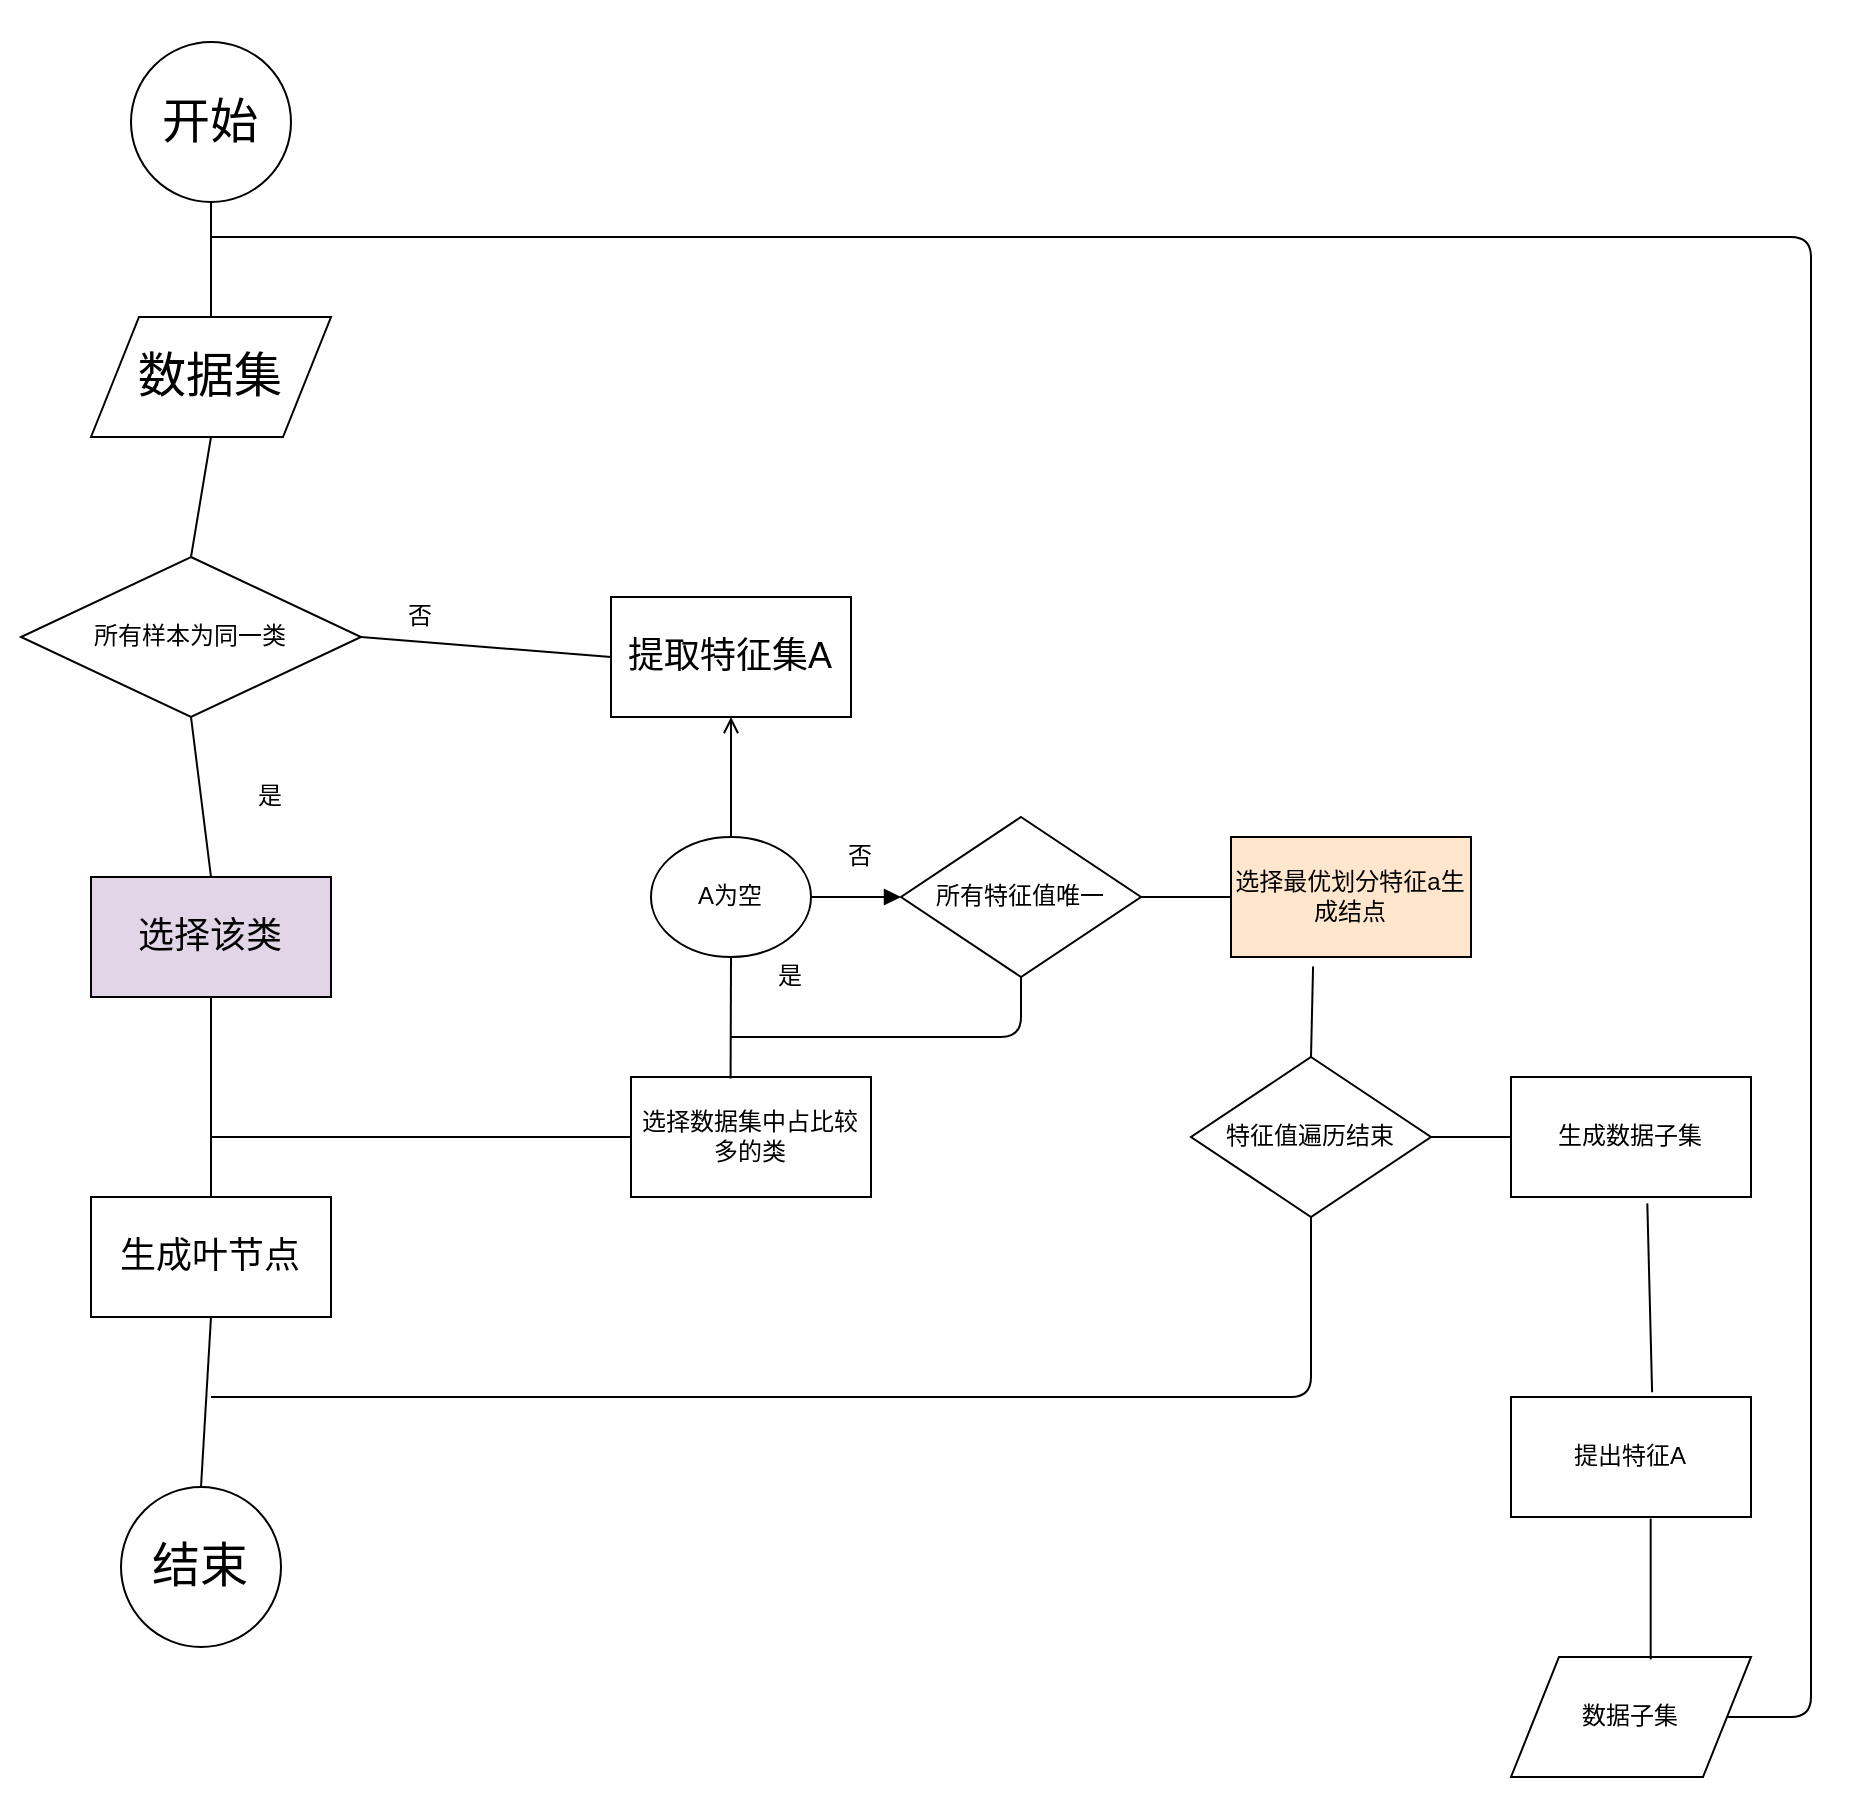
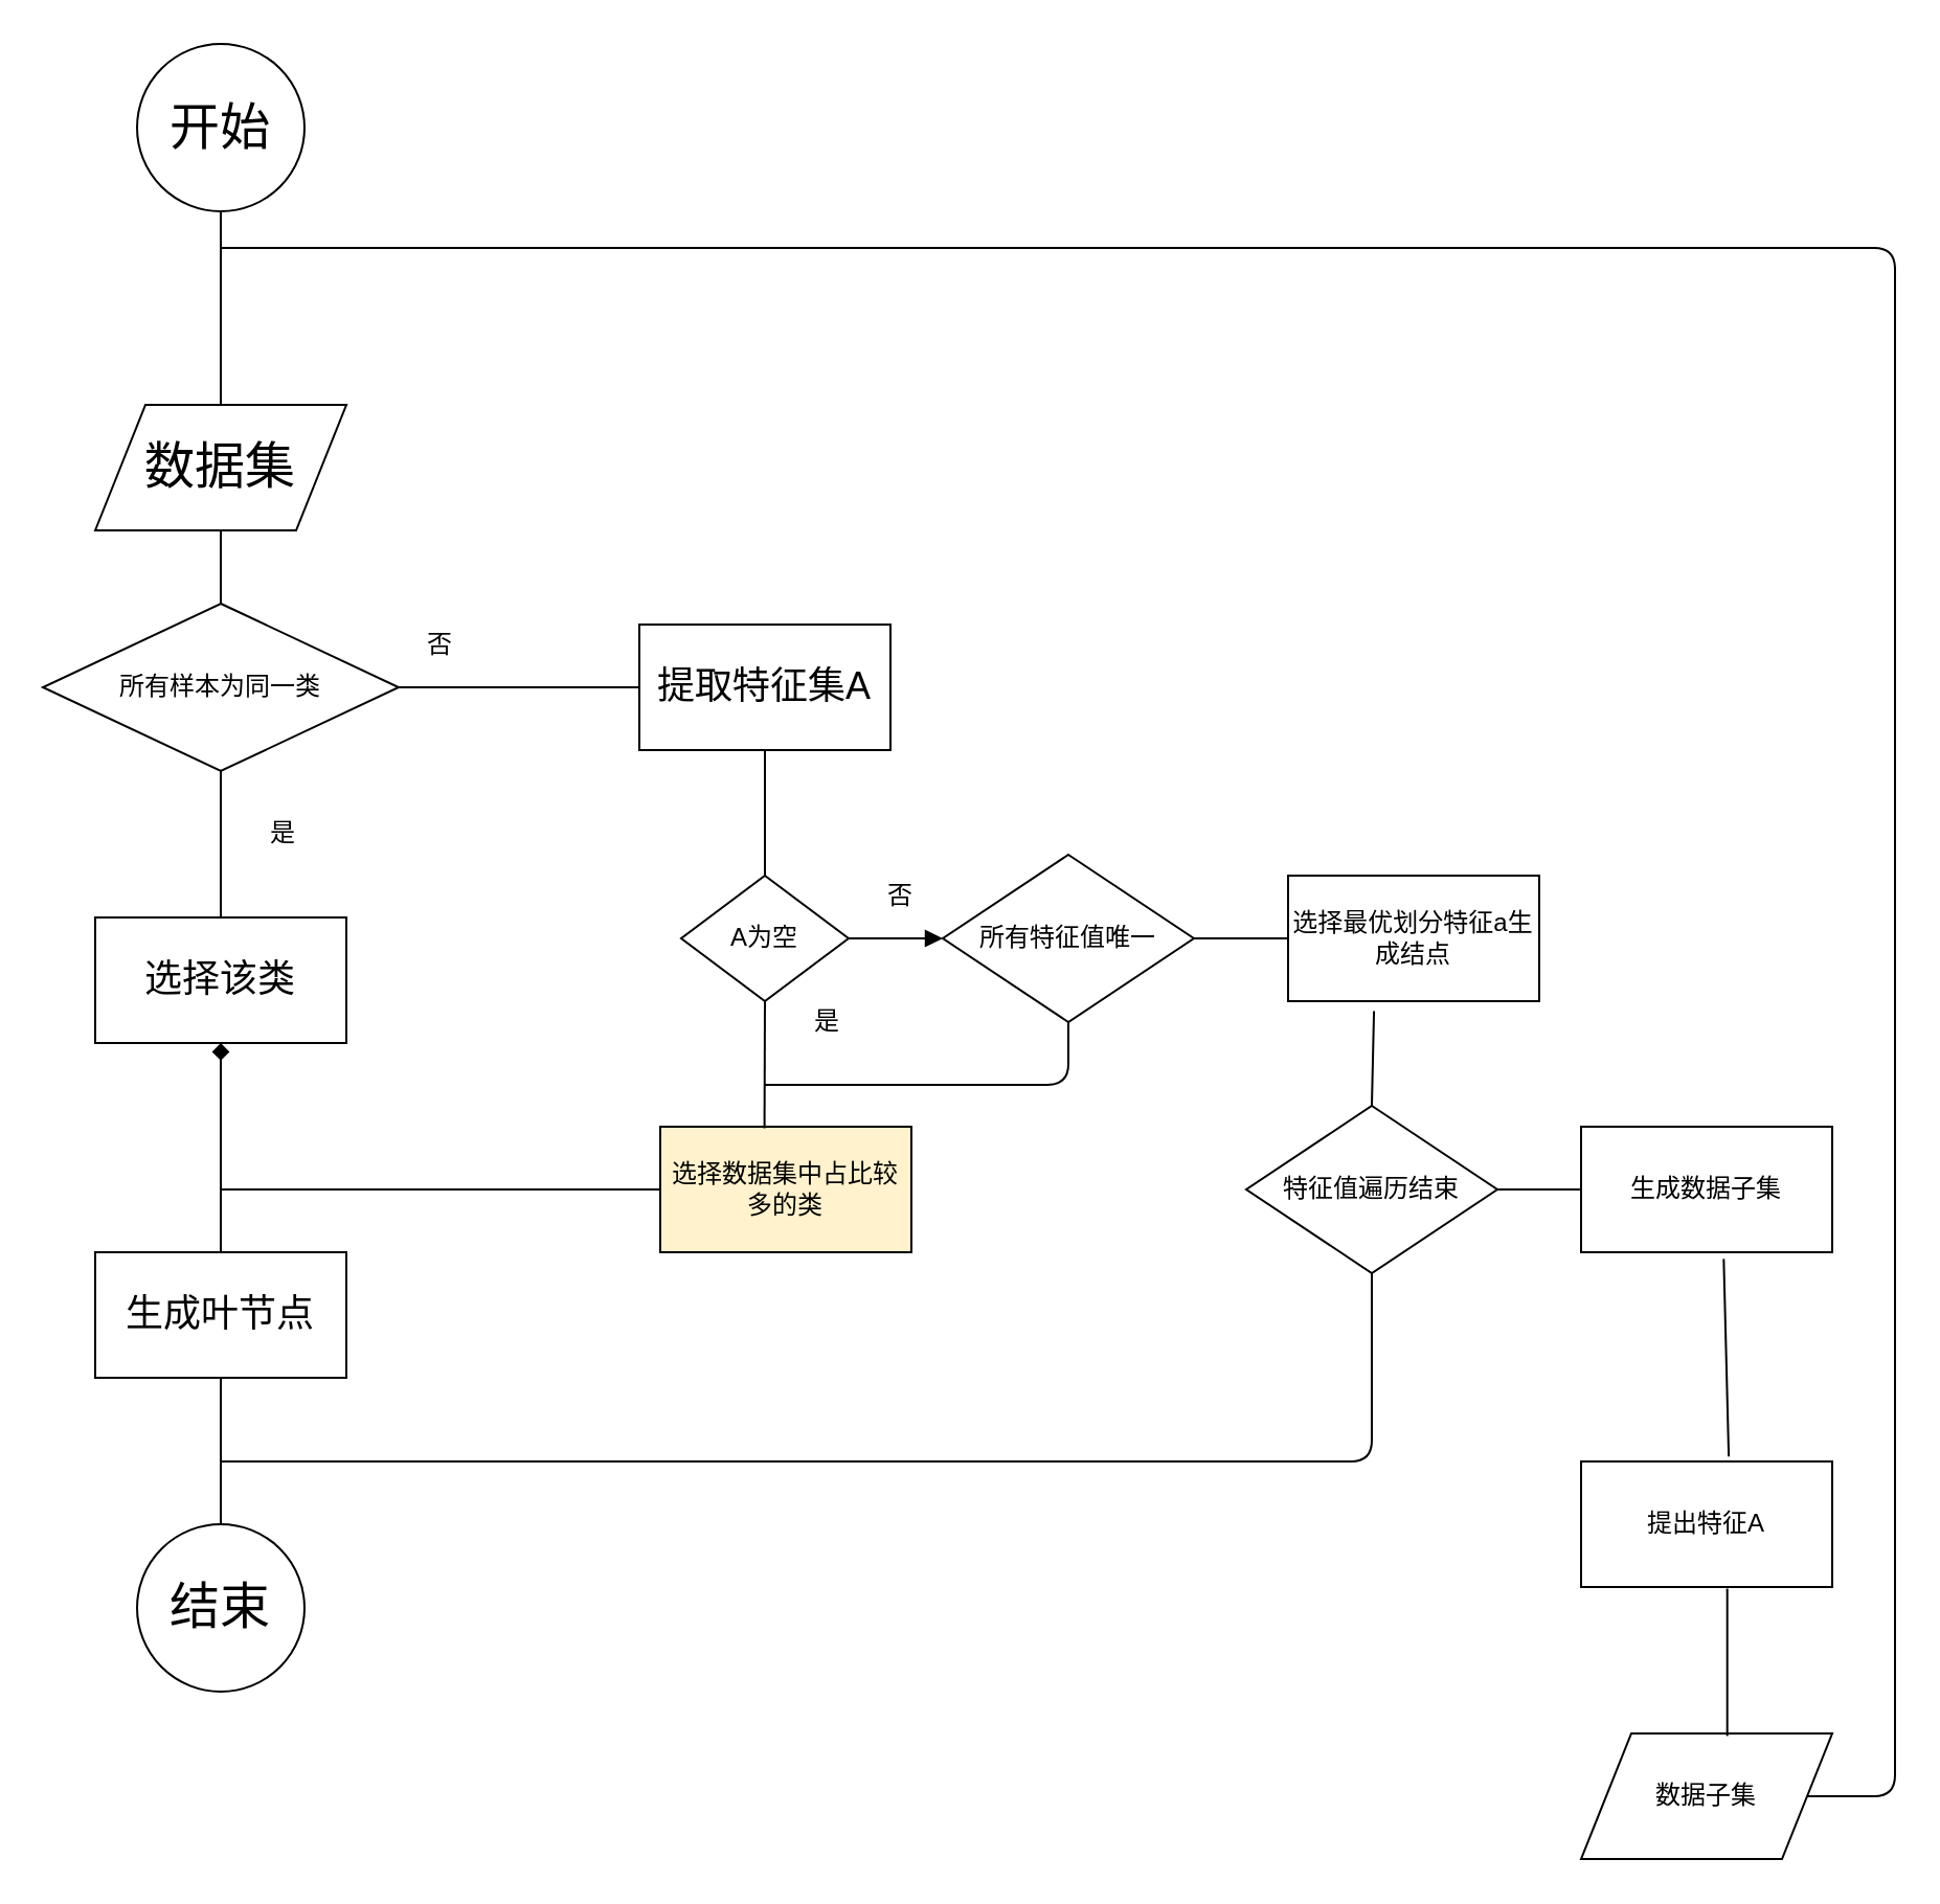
- <mxCell id="3" value="&lt;font style=&quot;font-size: 24px&quot;&gt;数据集&lt;/font&gt;" style="shape=parallelogram;perimeter=parallelogramPerimeter;whiteSpace=wrap;html=1;" parent="1" vertex="1"><mxGeometry x="45" y="158" width="120" height="60" as="geometry" /></mxCell>
+ <mxCell id="3" value="&lt;font style=&quot;font-size: 24px&quot;&gt;数据集&lt;/font&gt;" style="shape=parallelogram;perimeter=parallelogramPerimeter;whiteSpace=wrap;html=1;" parent="1" vertex="1"><mxGeometry x="45" y="193" width="120" height="60" as="geometry" /></mxCell>
- <mxCell id="4" value="所有样本为同一类" style="rhombus;whiteSpace=wrap;html=1;" parent="1" vertex="1"><mxGeometry x="10" y="278" width="170" height="80" as="geometry" /></mxCell>
+ <mxCell id="4" value="所有样本为同一类" style="rhombus;whiteSpace=wrap;html=1;" parent="1" vertex="1"><mxGeometry x="20" y="288" width="170" height="80" as="geometry" /></mxCell>
- <mxCell id="23" value="" style="endArrow=open;html=1;exitX=0.5;exitY=0;exitDx=0;exitDy=0;entryX=0.5;entryY=1;entryDx=0;entryDy=0;" parent="1" source="14" target="13" edge="1"><mxGeometry width="50" height="50" relative="1" as="geometry"><mxPoint x="335" y="408" as="sourcePoint" /><mxPoint x="385" y="358" as="targetPoint" /></mxGeometry></mxCell>
+ <mxCell id="23" value="" style="endArrow=none;html=1;exitX=0.5;exitY=0;exitDx=0;exitDy=0;entryX=0.5;entryY=1;entryDx=0;entryDy=0;" parent="1" source="14" target="13" edge="1"><mxGeometry width="50" height="50" relative="1" as="geometry"><mxPoint x="335" y="408" as="sourcePoint" /><mxPoint x="385" y="358" as="targetPoint" /></mxGeometry></mxCell>
- <mxCell id="14" value="A为空" style="ellipse;whiteSpace=wrap;html=1;" parent="1" vertex="1"><mxGeometry x="325" y="418" width="80" height="60" as="geometry" /></mxCell>
+ <mxCell id="14" value="A为空" style="rhombus;whiteSpace=wrap;html=1;" parent="1" vertex="1"><mxGeometry x="325" y="418" width="80" height="60" as="geometry" /></mxCell>
- <mxCell id="18" value="选择最优划分特征a生成结点" style="rounded=0;whiteSpace=wrap;html=1;fillColor=#ffe6cc;" parent="1" vertex="1"><mxGeometry x="615" y="418" width="120" height="60" as="geometry" /></mxCell>
+ <mxCell id="18" value="选择最优划分特征a生成结点" style="rounded=0;whiteSpace=wrap;html=1;" parent="1" vertex="1"><mxGeometry x="615" y="418" width="120" height="60" as="geometry" /></mxCell>
- <mxCell id="5" value="&lt;font style=&quot;font-size: 18px&quot;&gt;选择该类&lt;/font&gt;" style="rounded=0;whiteSpace=wrap;html=1;fillColor=#e1d5e7;" parent="1" vertex="1"><mxGeometry x="45" y="438" width="120" height="60" as="geometry" /></mxCell>
+ <mxCell id="5" value="&lt;font style=&quot;font-size: 18px&quot;&gt;选择该类&lt;/font&gt;" style="rounded=0;whiteSpace=wrap;html=1;" parent="1" vertex="1"><mxGeometry x="45" y="438" width="120" height="60" as="geometry" /></mxCell>
- <mxCell id="9" value="" style="endArrow=none;html=1;exitX=0.5;exitY=0;exitDx=0;exitDy=0;entryX=0.5;entryY=1;entryDx=0;entryDy=0;" parent="1" source="6" target="5" edge="1"><mxGeometry width="50" height="50" relative="1" as="geometry"><mxPoint x="75" y="578" as="sourcePoint" /><mxPoint x="125" y="528" as="targetPoint" /></mxGeometry></mxCell>
+ <mxCell id="9" value="" style="endArrow=diamond;html=1;exitX=0.5;exitY=0;exitDx=0;exitDy=0;entryX=0.5;entryY=1;entryDx=0;entryDy=0;" parent="1" source="6" target="5" edge="1"><mxGeometry width="50" height="50" relative="1" as="geometry"><mxPoint x="75" y="578" as="sourcePoint" /><mxPoint x="125" y="528" as="targetPoint" /></mxGeometry></mxCell>
- <mxCell id="15" value="选择数据集中占比较多的类" style="rounded=0;whiteSpace=wrap;html=1;" parent="1" vertex="1"><mxGeometry x="315" y="538" width="120" height="60" as="geometry" /></mxCell>
+ <mxCell id="15" value="选择数据集中占比较多的类" style="rounded=0;whiteSpace=wrap;html=1;fillColor=#fff2cc;" parent="1" vertex="1"><mxGeometry x="315" y="538" width="120" height="60" as="geometry" /></mxCell>
- <mxCell id="7" value="&lt;font style=&quot;font-size: 24px&quot;&gt;结束&lt;/font&gt;" style="ellipse;whiteSpace=wrap;html=1;aspect=fixed;" parent="1" vertex="1"><mxGeometry x="60" y="743" width="80" height="80" as="geometry" /></mxCell>
+ <mxCell id="7" value="&lt;font style=&quot;font-size: 24px&quot;&gt;结束&lt;/font&gt;" style="ellipse;whiteSpace=wrap;html=1;aspect=fixed;" parent="1" vertex="1"><mxGeometry x="65" y="728" width="80" height="80" as="geometry" /></mxCell>
